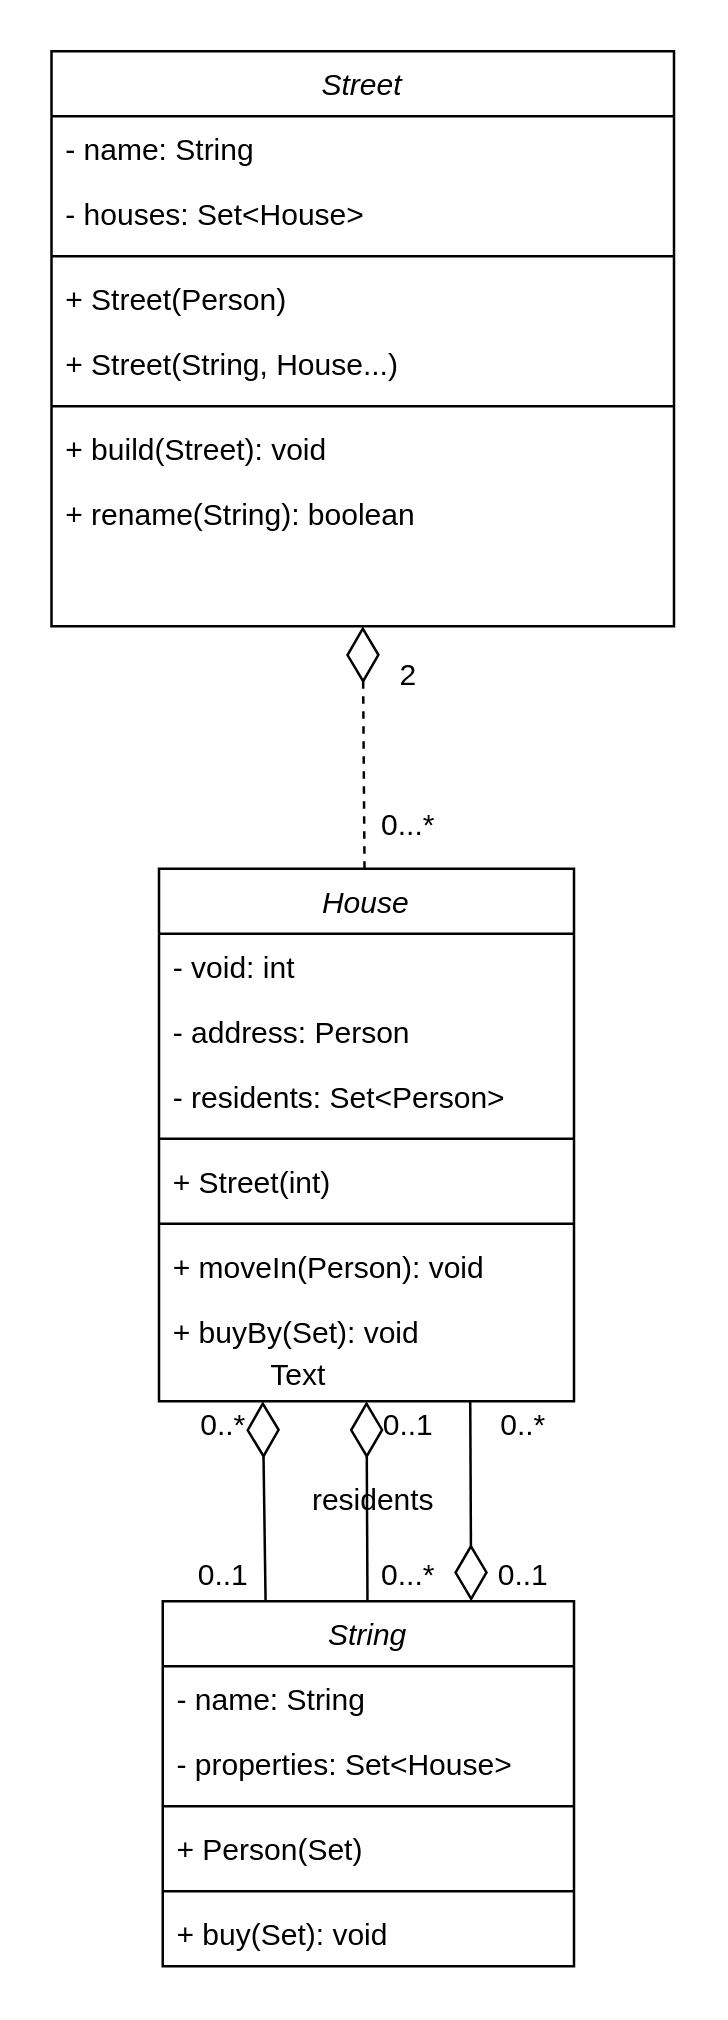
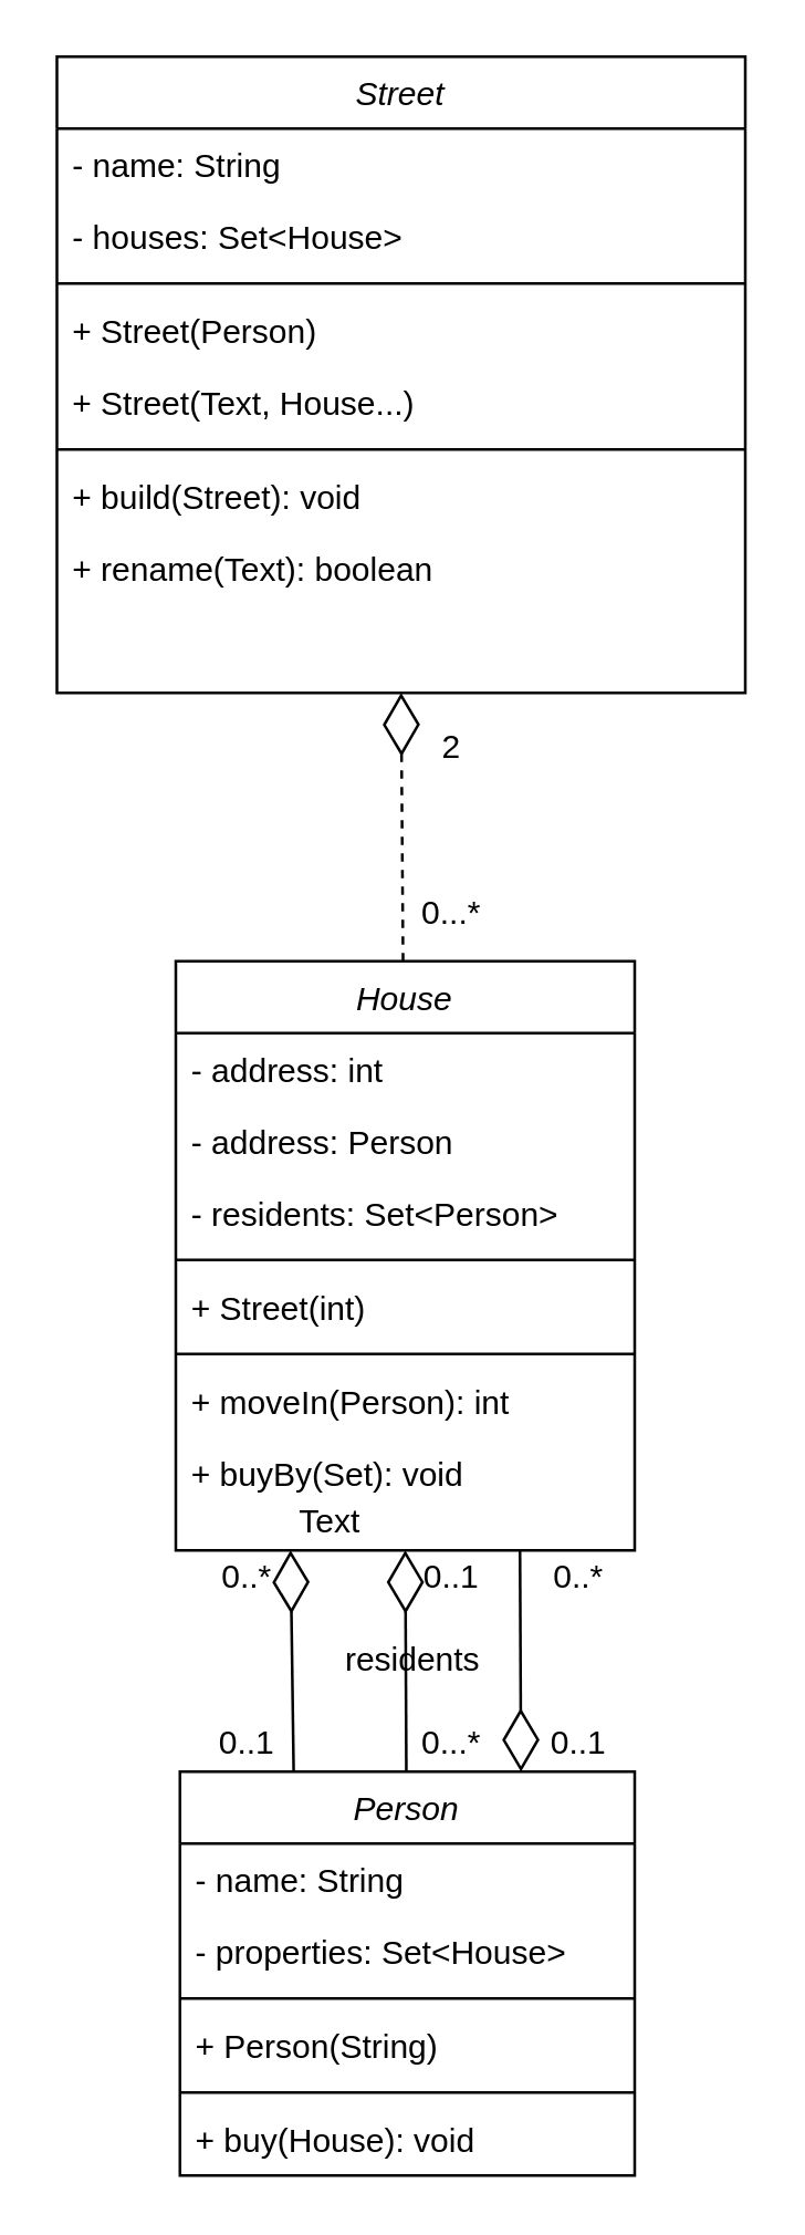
- <mxCell id="7" value="+ Street(String, House...)" style="text;align=left;verticalAlign=top;spacingLeft=4;spacingRight=4;overflow=hidden;rotatable=0;points=[[0,0.5],[1,0.5]];portConstraint=eastwest;" vertex="1" parent="2"><mxGeometry y="112" width="249" height="26" as="geometry" /></mxCell>
+ <mxCell id="7" value="+ Street(Text, House...)" style="text;align=left;verticalAlign=top;spacingLeft=4;spacingRight=4;overflow=hidden;rotatable=0;points=[[0,0.5],[1,0.5]];portConstraint=eastwest;" vertex="1" parent="2"><mxGeometry y="112" width="249" height="26" as="geometry" /></mxCell>
- <mxCell id="10" value="+ rename(String): boolean" style="text;align=left;verticalAlign=top;spacingLeft=4;spacingRight=4;overflow=hidden;rotatable=0;points=[[0,0.5],[1,0.5]];portConstraint=eastwest;" vertex="1" parent="2"><mxGeometry y="172" width="249" height="26" as="geometry" /></mxCell>
+ <mxCell id="10" value="+ rename(Text): boolean" style="text;align=left;verticalAlign=top;spacingLeft=4;spacingRight=4;overflow=hidden;rotatable=0;points=[[0,0.5],[1,0.5]];portConstraint=eastwest;" vertex="1" parent="2"><mxGeometry y="172" width="249" height="26" as="geometry" /></mxCell>
- <mxCell id="14" value="- void: int" style="text;align=left;verticalAlign=top;spacingLeft=4;spacingRight=4;overflow=hidden;rotatable=0;points=[[0,0.5],[1,0.5]];portConstraint=eastwest;" vertex="1" parent="13"><mxGeometry y="26" width="166" height="26" as="geometry" /></mxCell>
+ <mxCell id="14" value="- address: int" style="text;align=left;verticalAlign=top;spacingLeft=4;spacingRight=4;overflow=hidden;rotatable=0;points=[[0,0.5],[1,0.5]];portConstraint=eastwest;" vertex="1" parent="13"><mxGeometry y="26" width="166" height="26" as="geometry" /></mxCell>
- <mxCell id="20" value="+ moveIn(Person): void" style="text;align=left;verticalAlign=top;spacingLeft=4;spacingRight=4;overflow=hidden;rotatable=0;points=[[0,0.5],[1,0.5]];portConstraint=eastwest;" vertex="1" parent="13"><mxGeometry y="146" width="166" height="26" as="geometry" /></mxCell>
+ <mxCell id="20" value="+ moveIn(Person): int" style="text;align=left;verticalAlign=top;spacingLeft=4;spacingRight=4;overflow=hidden;rotatable=0;points=[[0,0.5],[1,0.5]];portConstraint=eastwest;" vertex="1" parent="13"><mxGeometry y="146" width="166" height="26" as="geometry" /></mxCell>
- <mxCell id="24" value="String" style="swimlane;fontStyle=2;align=center;verticalAlign=top;childLayout=stackLayout;horizontal=1;startSize=26;horizontalStack=0;resizeParent=1;resizeLast=0;collapsible=1;marginBottom=0;rounded=0;shadow=0;strokeWidth=1;" parent="1" vertex="1"><mxGeometry x="64.5" y="640" width="164.5" height="146" as="geometry"><mxRectangle x="230" y="140" width="160" height="26" as="alternateBounds" /></mxGeometry></mxCell>
+ <mxCell id="24" value="Person" style="swimlane;fontStyle=2;align=center;verticalAlign=top;childLayout=stackLayout;horizontal=1;startSize=26;horizontalStack=0;resizeParent=1;resizeLast=0;collapsible=1;marginBottom=0;rounded=0;shadow=0;strokeWidth=1;" parent="1" vertex="1"><mxGeometry x="64.5" y="640" width="164.5" height="146" as="geometry"><mxRectangle x="230" y="140" width="160" height="26" as="alternateBounds" /></mxGeometry></mxCell>
- <mxCell id="28" value="+ Person(Set)" style="text;align=left;verticalAlign=top;spacingLeft=4;spacingRight=4;overflow=hidden;rotatable=0;points=[[0,0.5],[1,0.5]];portConstraint=eastwest;" parent="24" vertex="1"><mxGeometry y="86" width="164.5" height="26" as="geometry" /></mxCell>
+ <mxCell id="28" value="+ Person(String)" style="text;align=left;verticalAlign=top;spacingLeft=4;spacingRight=4;overflow=hidden;rotatable=0;points=[[0,0.5],[1,0.5]];portConstraint=eastwest;" parent="24" vertex="1"><mxGeometry y="86" width="164.5" height="26" as="geometry" /></mxCell>
- <mxCell id="30" value="+ buy(Set): void" style="text;align=left;verticalAlign=top;spacingLeft=4;spacingRight=4;overflow=hidden;rotatable=0;points=[[0,0.5],[1,0.5]];portConstraint=eastwest;" vertex="1" parent="24"><mxGeometry y="120" width="164.5" height="26" as="geometry" /></mxCell>
+ <mxCell id="30" value="+ buy(House): void" style="text;align=left;verticalAlign=top;spacingLeft=4;spacingRight=4;overflow=hidden;rotatable=0;points=[[0,0.5],[1,0.5]];portConstraint=eastwest;" vertex="1" parent="24"><mxGeometry y="120" width="164.5" height="26" as="geometry" /></mxCell>
